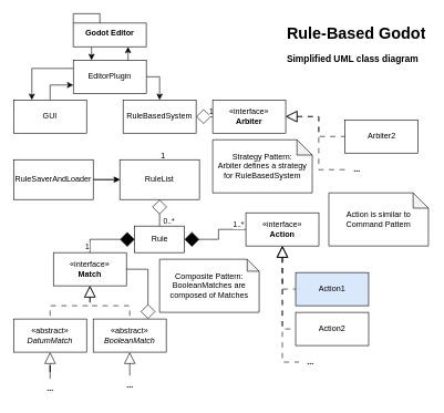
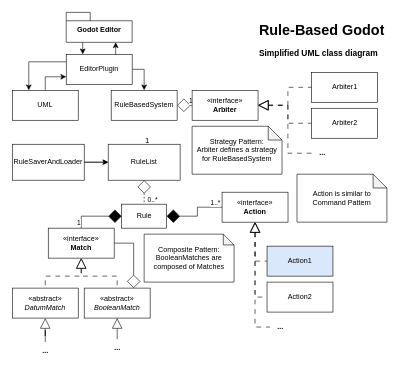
+ <mxCell id="12" style="edgeStyle=orthogonalEdgeStyle;rounded=0;orthogonalLoop=1;jettySize=auto;html=1;exitX=1;exitY=0.5;exitDx=0;exitDy=0;entryX=0;entryY=0.5;entryDx=0;entryDy=0;endArrow=none;endFill=0;startArrow=block;startFill=0;endSize=0;startSize=15;dashed=1;dashPattern=8 8;strokeWidth=1;" parent="1" source="15" target="16" edge="1"><mxGeometry relative="1" as="geometry" /></mxCell>
+ <mxCell id="16" value="Arbiter1" style="html=1;whiteSpace=wrap;" parent="1" vertex="1"><mxGeometry x="519.5" y="120" width="110" height="50" as="geometry" /></mxCell>
- <mxCell id="8" value="GUI" style="html=1;whiteSpace=wrap;" parent="1" vertex="1"><mxGeometry x="20" y="150" width="110" height="50" as="geometry" /></mxCell>
+ <mxCell id="8" value="UML" style="html=1;whiteSpace=wrap;" parent="1" vertex="1"><mxGeometry x="20" y="150" width="110" height="50" as="geometry" /></mxCell>
- <mxCell id="20" style="edgeStyle=orthogonalEdgeStyle;rounded=0;orthogonalLoop=1;jettySize=auto;html=1;exitX=0.5;exitY=1;exitDx=0;exitDy=0;entryX=0.5;entryY=0;entryDx=0;entryDy=0;endArrow=none;endFill=0;startArrow=diamond;startFill=0;endSize=0;startSize=20;" parent="1" source="22" target="30" edge="1"><mxGeometry relative="1" as="geometry" /></mxCell>
+ <mxCell id="20" style="edgeStyle=orthogonalEdgeStyle;rounded=0;orthogonalLoop=1;jettySize=auto;html=1;exitX=0.5;exitY=1;exitDx=0;exitDy=0;entryX=0.5;entryY=0;entryDx=0;entryDy=0;endArrow=none;endFill=0;startArrow=diamond;startFill=0;endSize=0;startSize=20;dashed=1;" parent="1" source="22" target="30" edge="1"><mxGeometry relative="1" as="geometry" /></mxCell>
